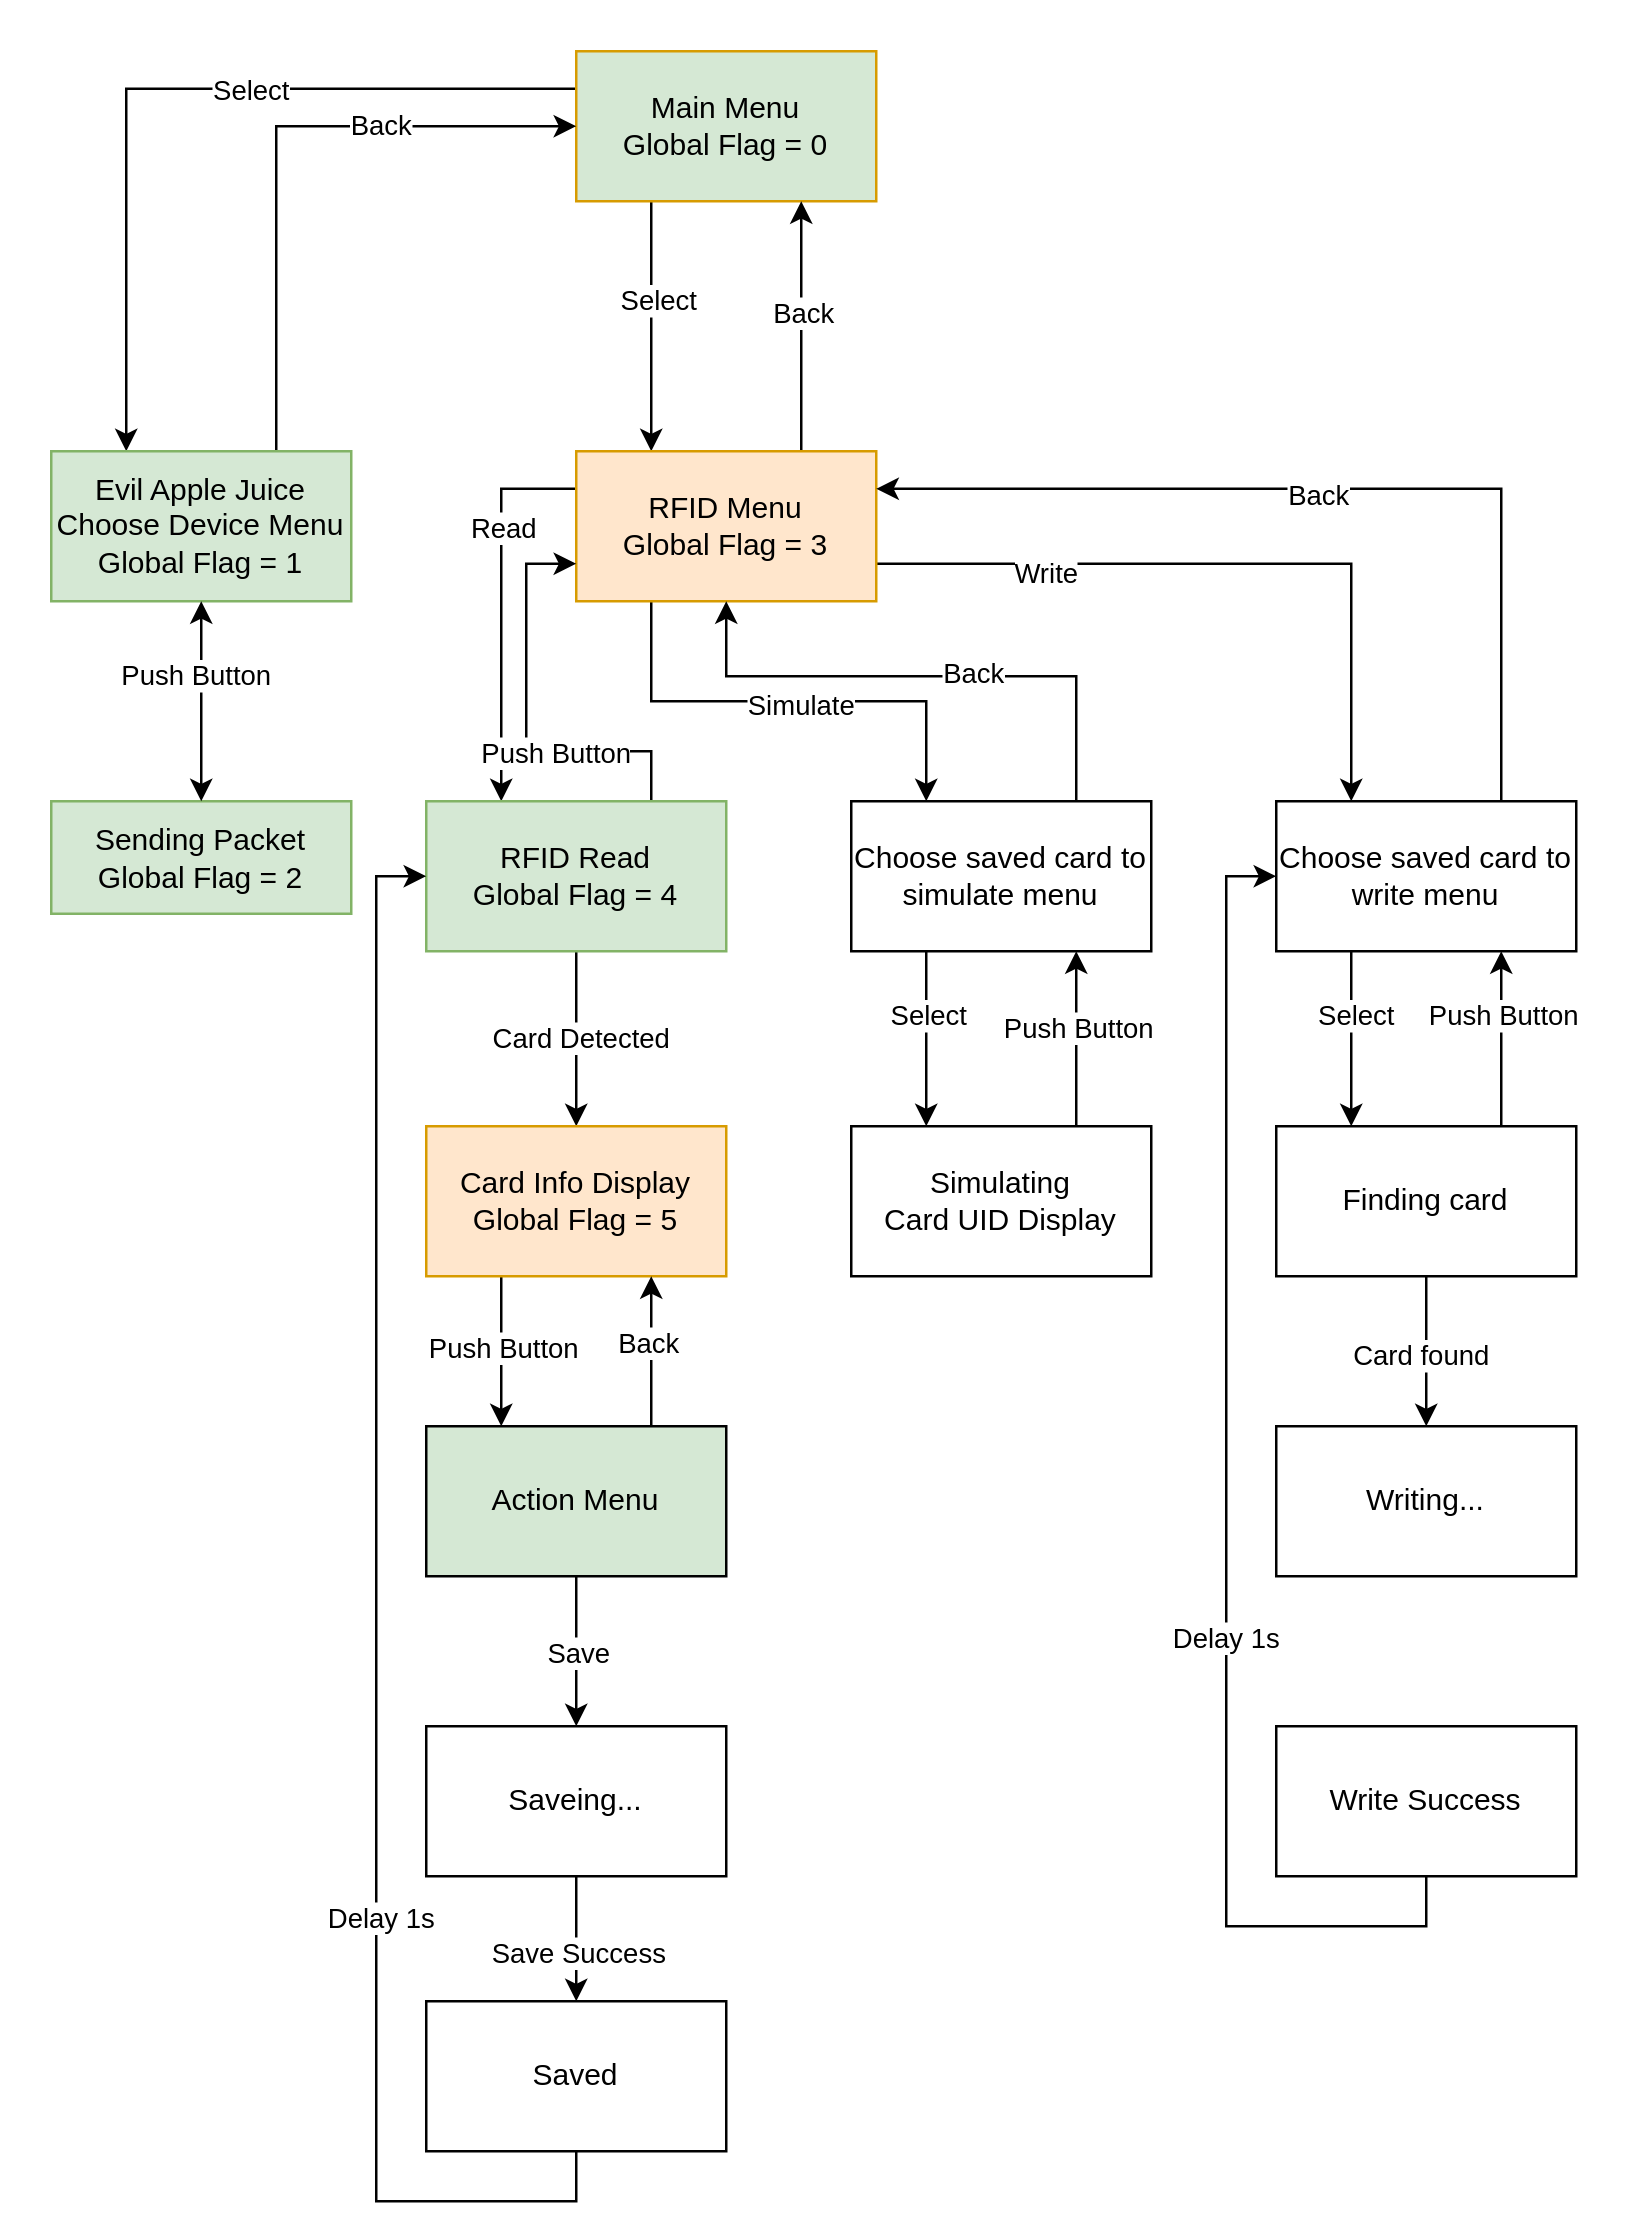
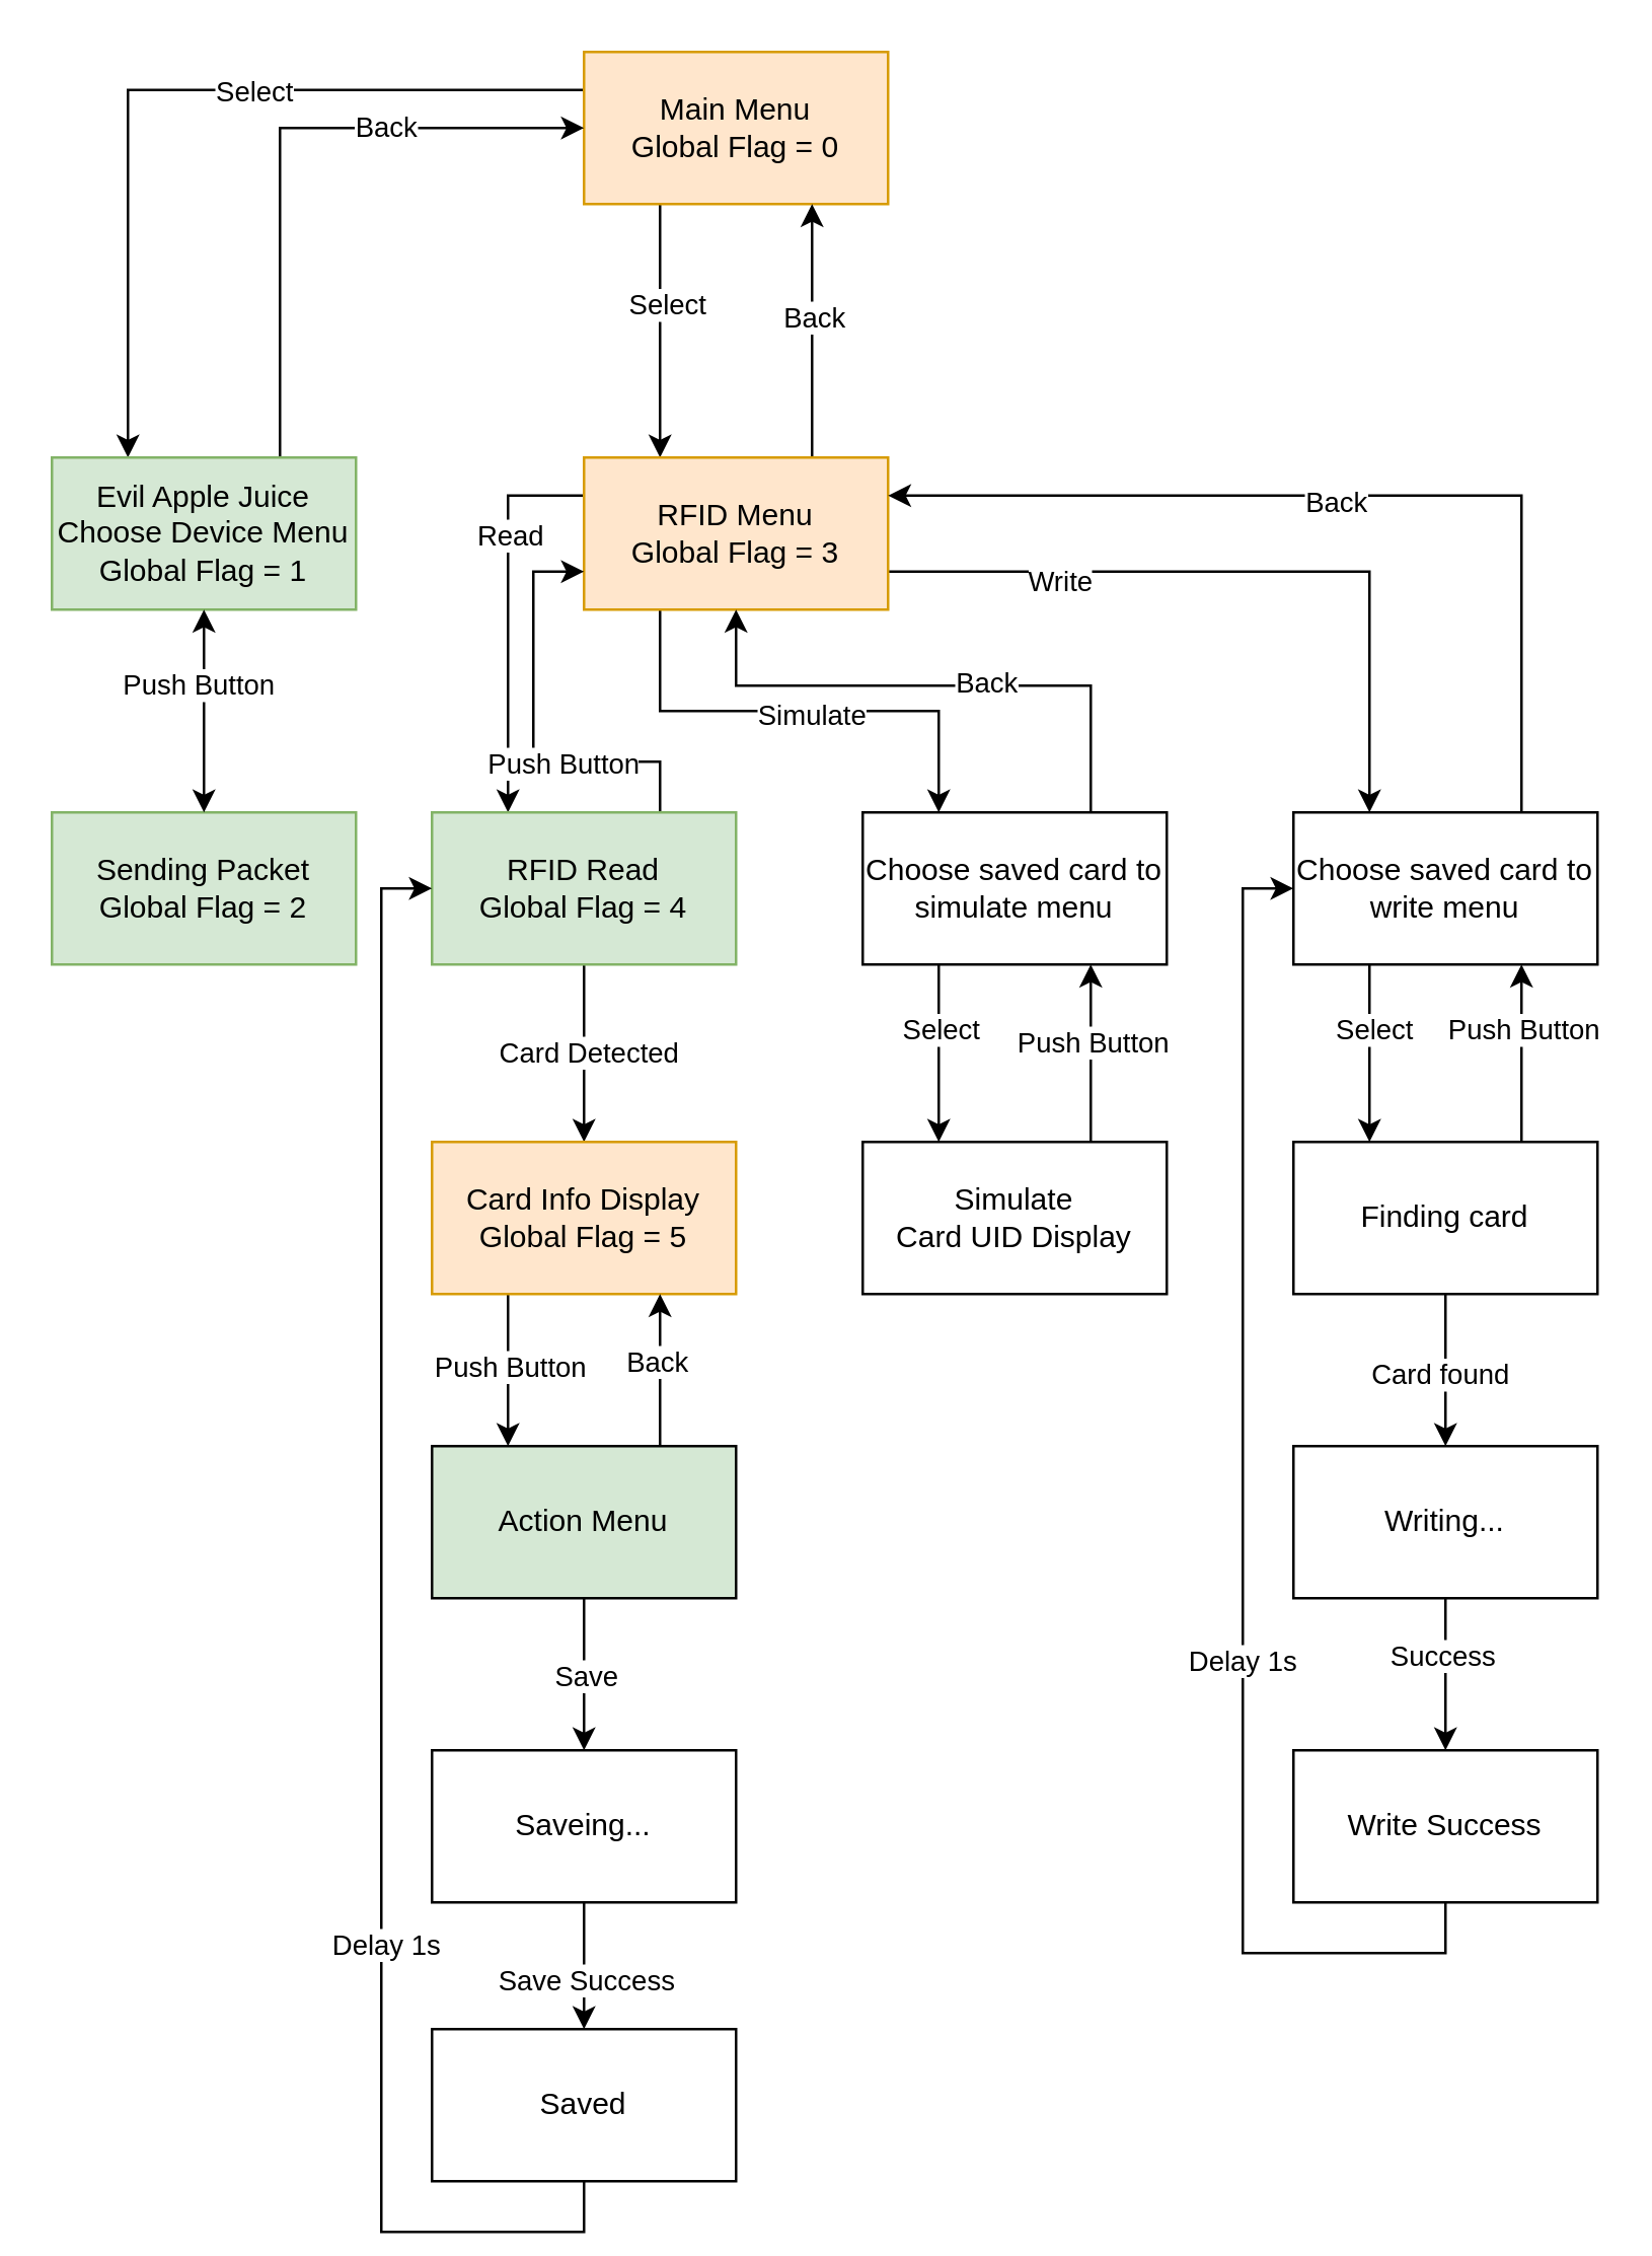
- <mxCell id="6" value="Main Menu&lt;br&gt;Global Flag = 0" style="rounded=0;whiteSpace=wrap;html=1;fillColor=#d5e8d4;strokeColor=#d79b00;" parent="1" vertex="1"><mxGeometry x="230" y="20" width="120" height="60" as="geometry" /></mxCell>
+ <mxCell id="6" value="Main Menu&lt;br&gt;Global Flag = 0" style="rounded=0;whiteSpace=wrap;html=1;fillColor=#ffe6cc;strokeColor=#d79b00;" parent="1" vertex="1"><mxGeometry x="230" y="20" width="120" height="60" as="geometry" /></mxCell>
- <mxCell id="10" value="Sending Packet&lt;br&gt;Global Flag = 2" style="rounded=0;whiteSpace=wrap;html=1;fillColor=#d5e8d4;strokeColor=#82b366;" parent="1" vertex="1"><mxGeometry x="20" y="320" width="120" height="45" as="geometry" /></mxCell>
+ <mxCell id="10" value="Sending Packet&lt;br&gt;Global Flag = 2" style="rounded=0;whiteSpace=wrap;html=1;fillColor=#d5e8d4;strokeColor=#82b366;" parent="1" vertex="1"><mxGeometry x="20" y="320" width="120" height="60" as="geometry" /></mxCell>
- <mxCell id="48" value="Simulating&lt;br&gt;Card UID Display" style="rounded=0;whiteSpace=wrap;html=1;" parent="1" vertex="1"><mxGeometry x="340" y="450" width="120" height="60" as="geometry" /></mxCell>
+ <mxCell id="48" value="Simulate&lt;br&gt;Card UID Display" style="rounded=0;whiteSpace=wrap;html=1;" parent="1" vertex="1"><mxGeometry x="340" y="450" width="120" height="60" as="geometry" /></mxCell>
+ <mxCell id="59" style="edgeStyle=orthogonalEdgeStyle;rounded=0;orthogonalLoop=1;jettySize=auto;html=1;exitX=0.5;exitY=1;exitDx=0;exitDy=0;entryX=0.5;entryY=0;entryDx=0;entryDy=0;" parent="1" source="61" target="64" edge="1"><mxGeometry relative="1" as="geometry" /></mxCell>
+ <mxCell id="60" value="Success" style="edgeLabel;html=1;align=center;verticalAlign=middle;resizable=0;points=[];" parent="59" vertex="1" connectable="0"><mxGeometry x="-0.267" y="-2" relative="1" as="geometry"><mxPoint as="offset" /></mxGeometry></mxCell>
